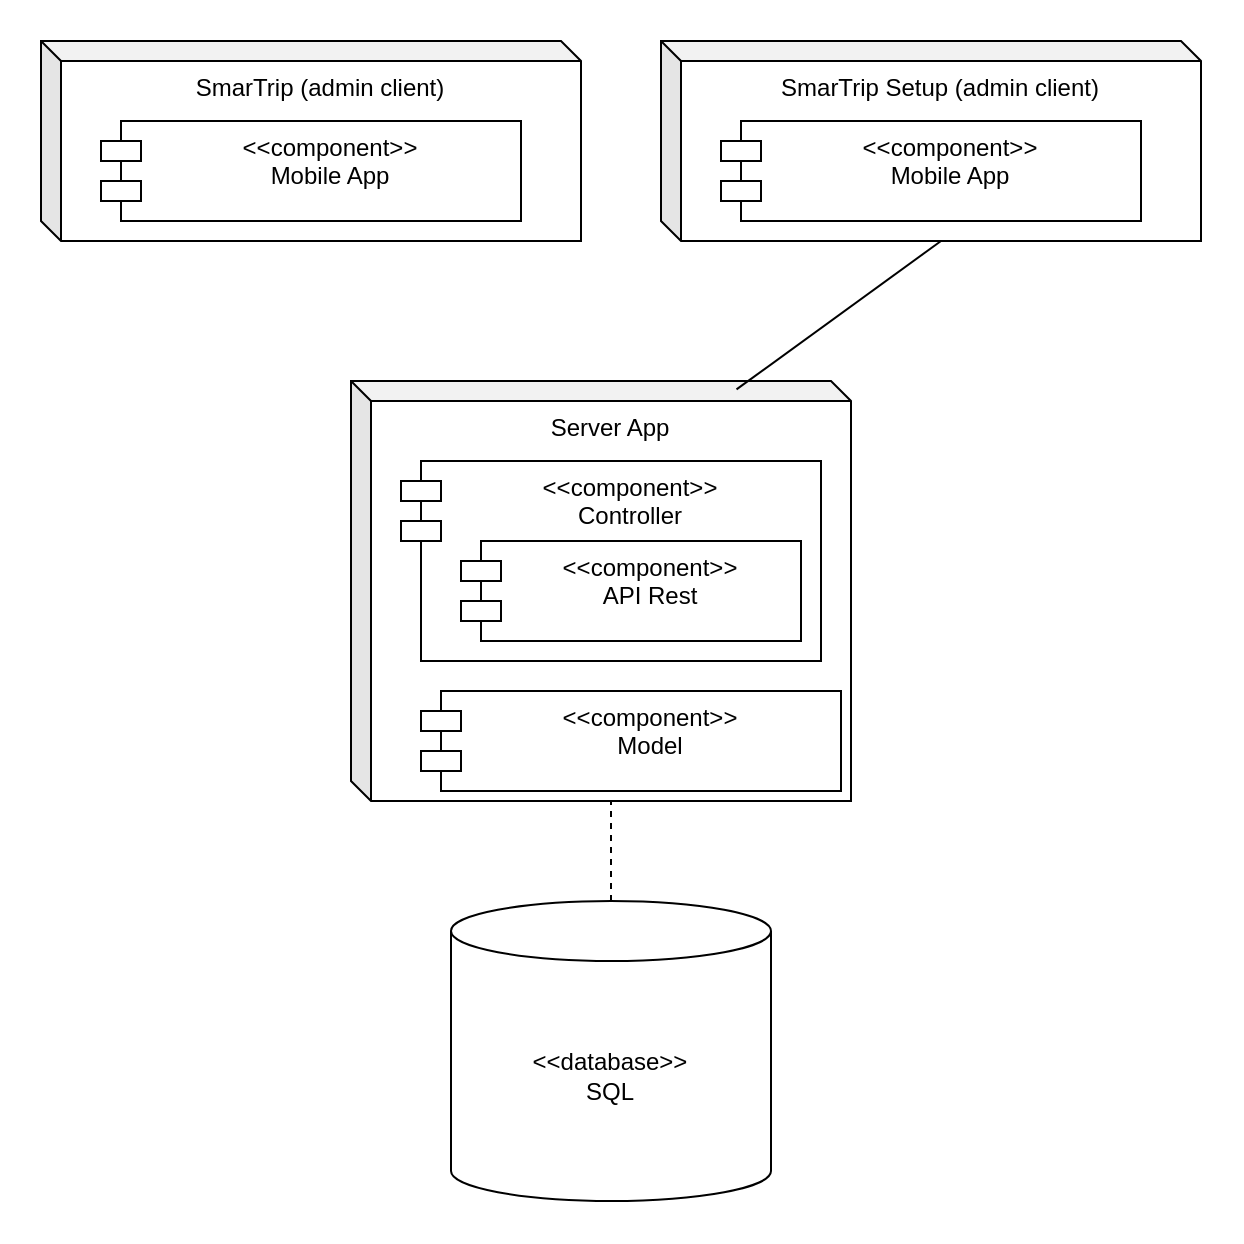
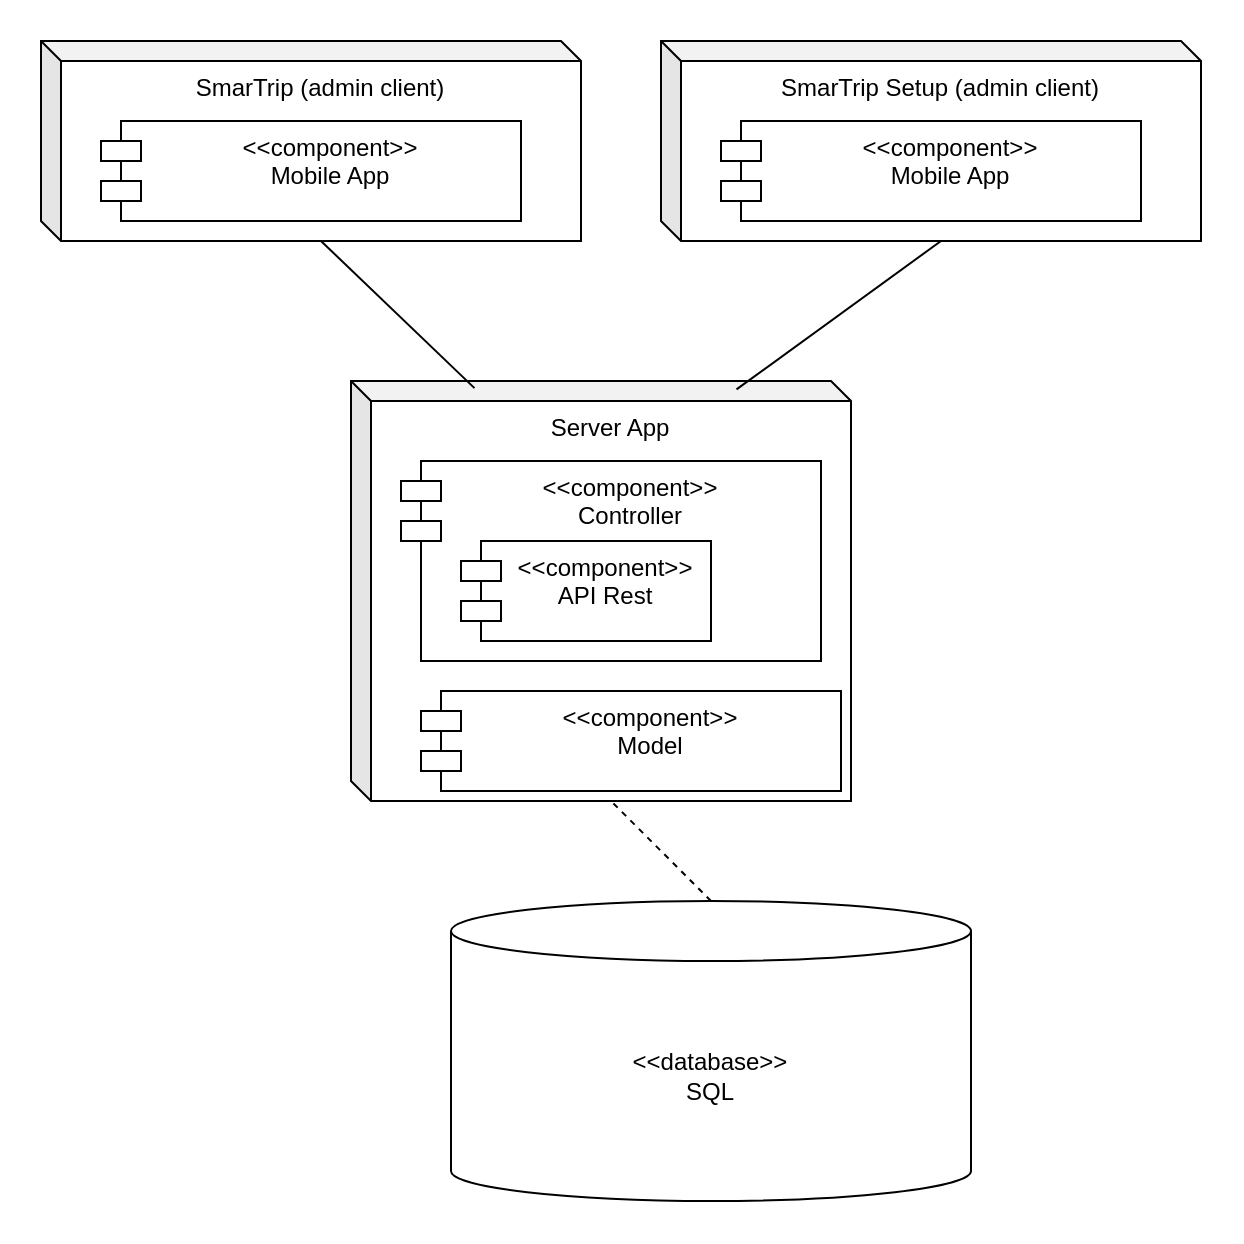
+ <mxCell id="5" value="" style="endArrow=none;html=1;rounded=0;entryX=0;entryY=0;entryDx=140;entryDy=100;entryPerimeter=0;exitX=0.247;exitY=0.017;exitDx=0;exitDy=0;exitPerimeter=0;" parent="1" source="4" target="2" edge="1"><mxGeometry width="50" height="50" relative="1" as="geometry"><mxPoint x="390" y="290" as="sourcePoint" /><mxPoint x="440" y="240" as="targetPoint" /></mxGeometry></mxCell>
- <mxCell id="13" value="&amp;lt;&amp;lt;component&amp;gt;&amp;gt;&lt;div&gt;API Rest&lt;/div&gt;" style="shape=module;align=left;spacingLeft=20;align=center;verticalAlign=top;whiteSpace=wrap;html=1;" vertex="1" parent="1"><mxGeometry x="230" y="270" width="170" height="50" as="geometry" /></mxCell>
+ <mxCell id="13" value="&amp;lt;&amp;lt;component&amp;gt;&amp;gt;&lt;div&gt;API Rest&lt;/div&gt;" style="shape=module;align=left;spacingLeft=20;align=center;verticalAlign=top;whiteSpace=wrap;html=1;" vertex="1" parent="1"><mxGeometry x="230" y="270" width="125" height="50" as="geometry" /></mxCell>
- <mxCell id="7" value="&amp;lt;&amp;lt;database&amp;gt;&amp;gt;&lt;div&gt;SQL&lt;/div&gt;" style="shape=cylinder3;whiteSpace=wrap;html=1;boundedLbl=1;backgroundOutline=1;size=15;" parent="1" vertex="1"><mxGeometry x="225" y="450" width="160" height="150" as="geometry" /></mxCell>
+ <mxCell id="7" value="&amp;lt;&amp;lt;database&amp;gt;&amp;gt;&lt;div&gt;SQL&lt;/div&gt;" style="shape=cylinder3;whiteSpace=wrap;html=1;boundedLbl=1;backgroundOutline=1;size=15;" parent="1" vertex="1"><mxGeometry x="225" y="450" width="260" height="150" as="geometry" /></mxCell>
